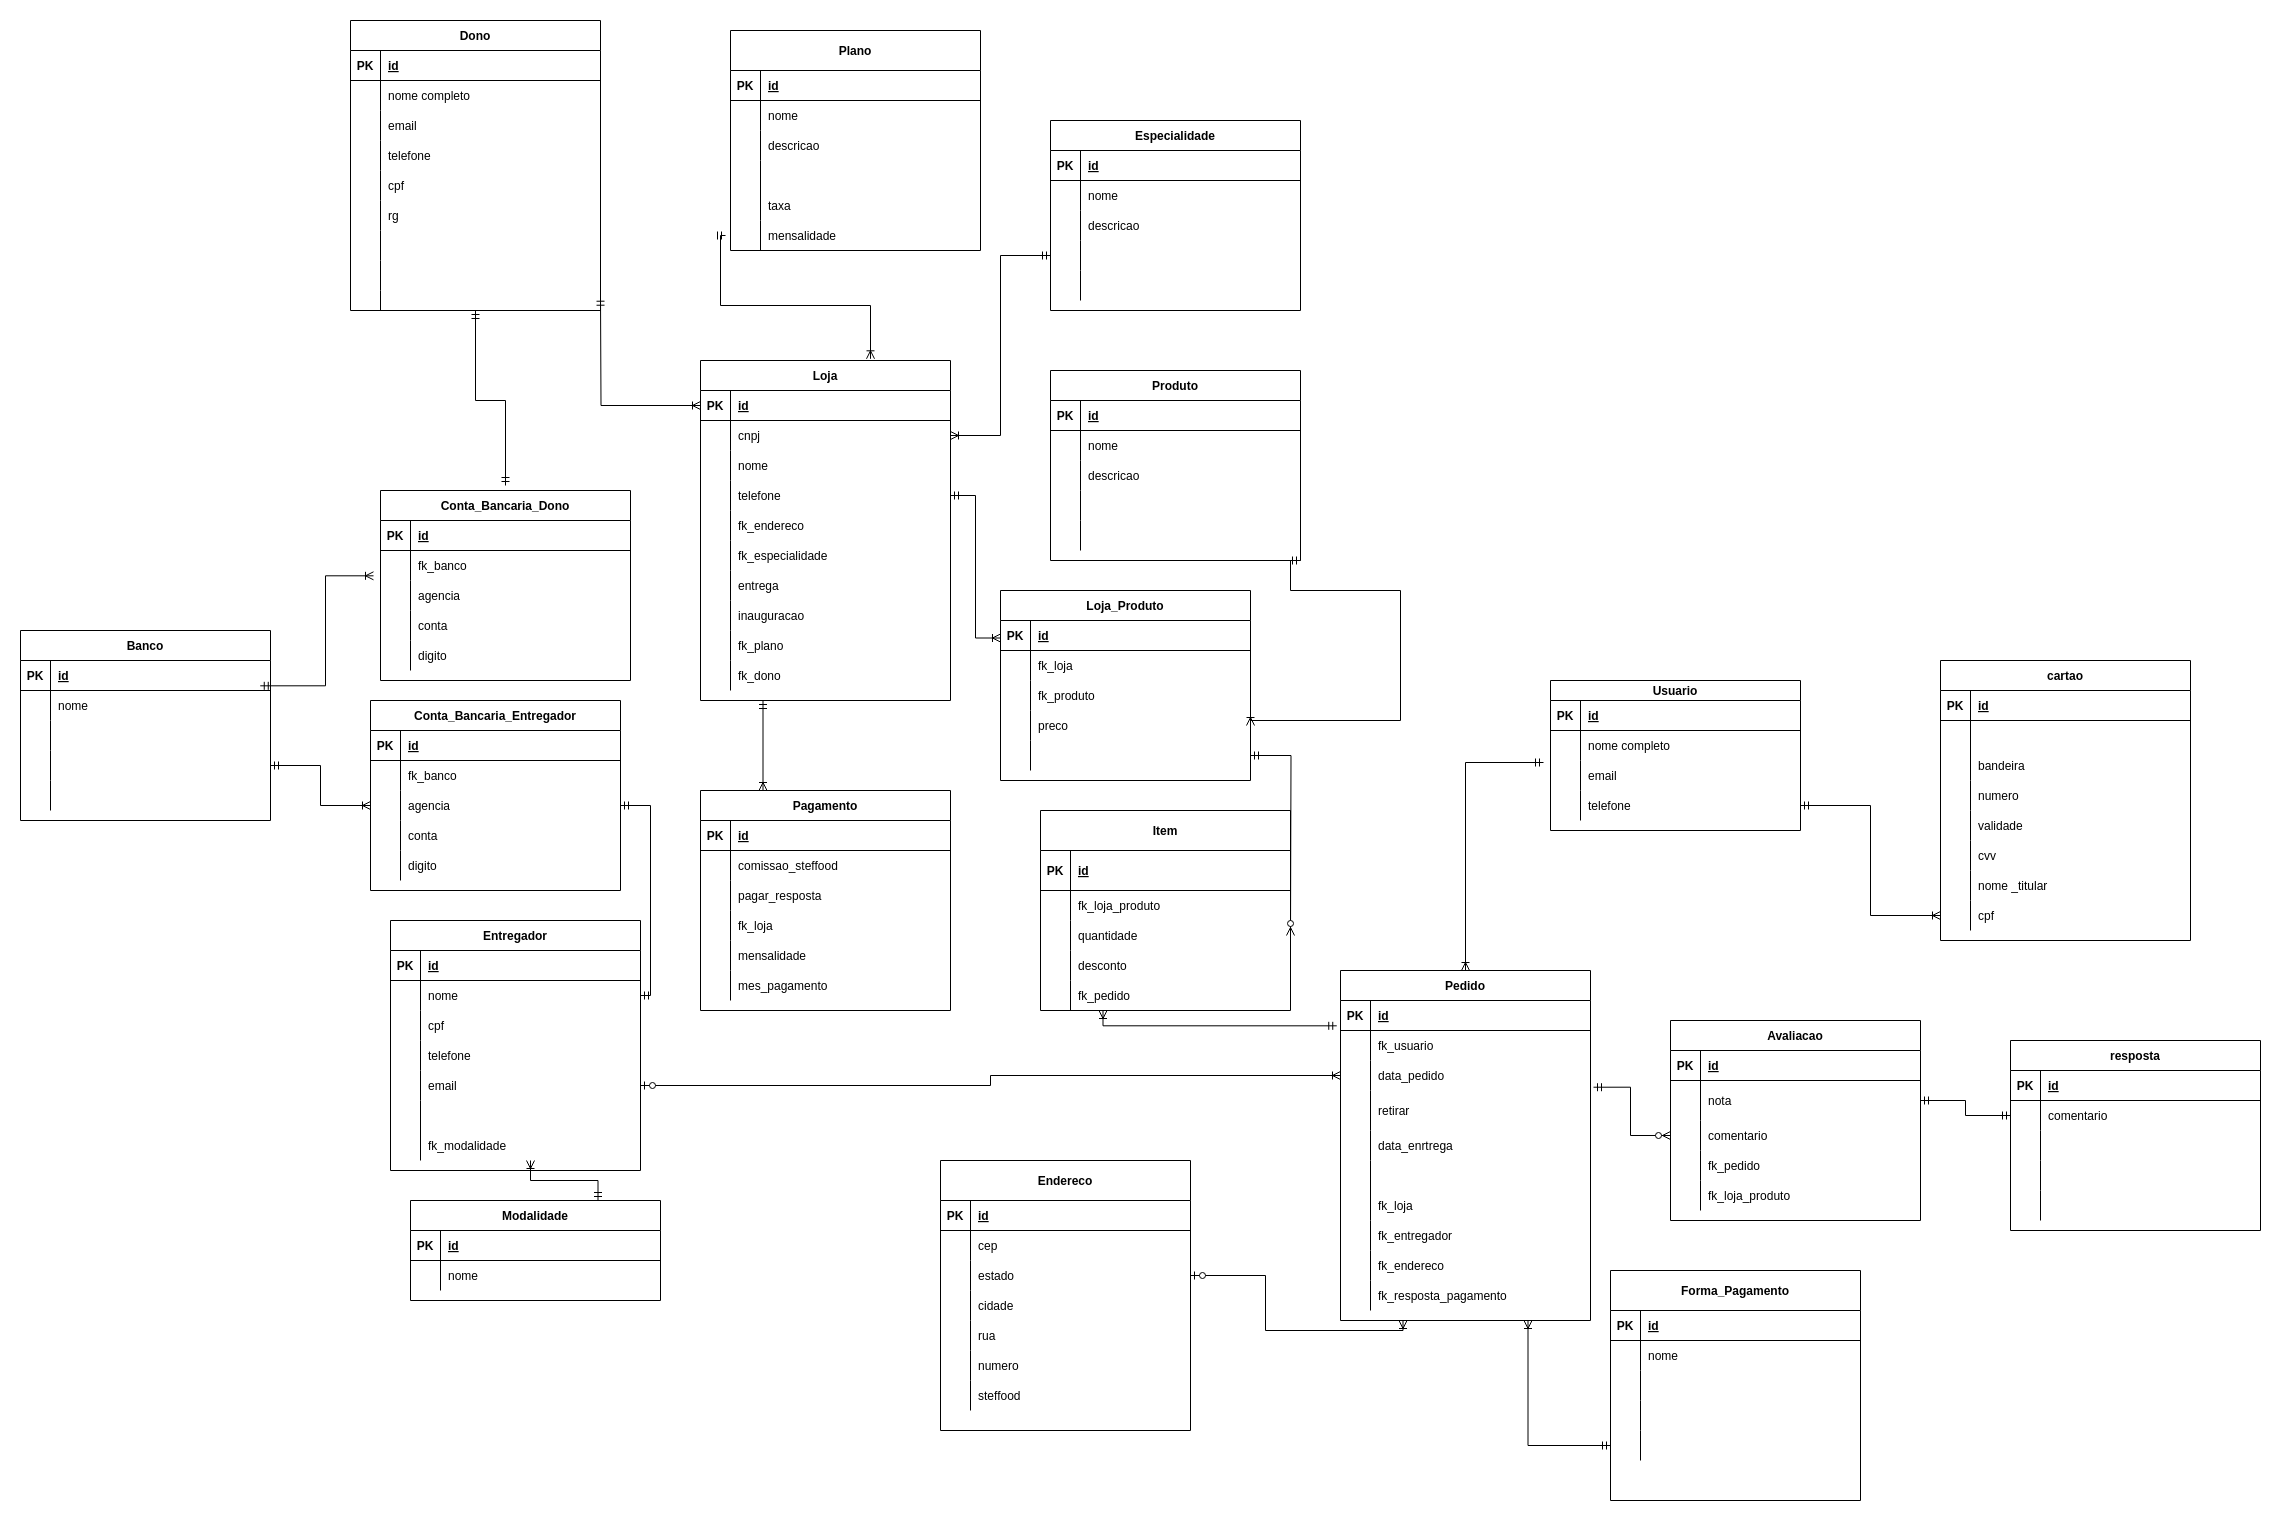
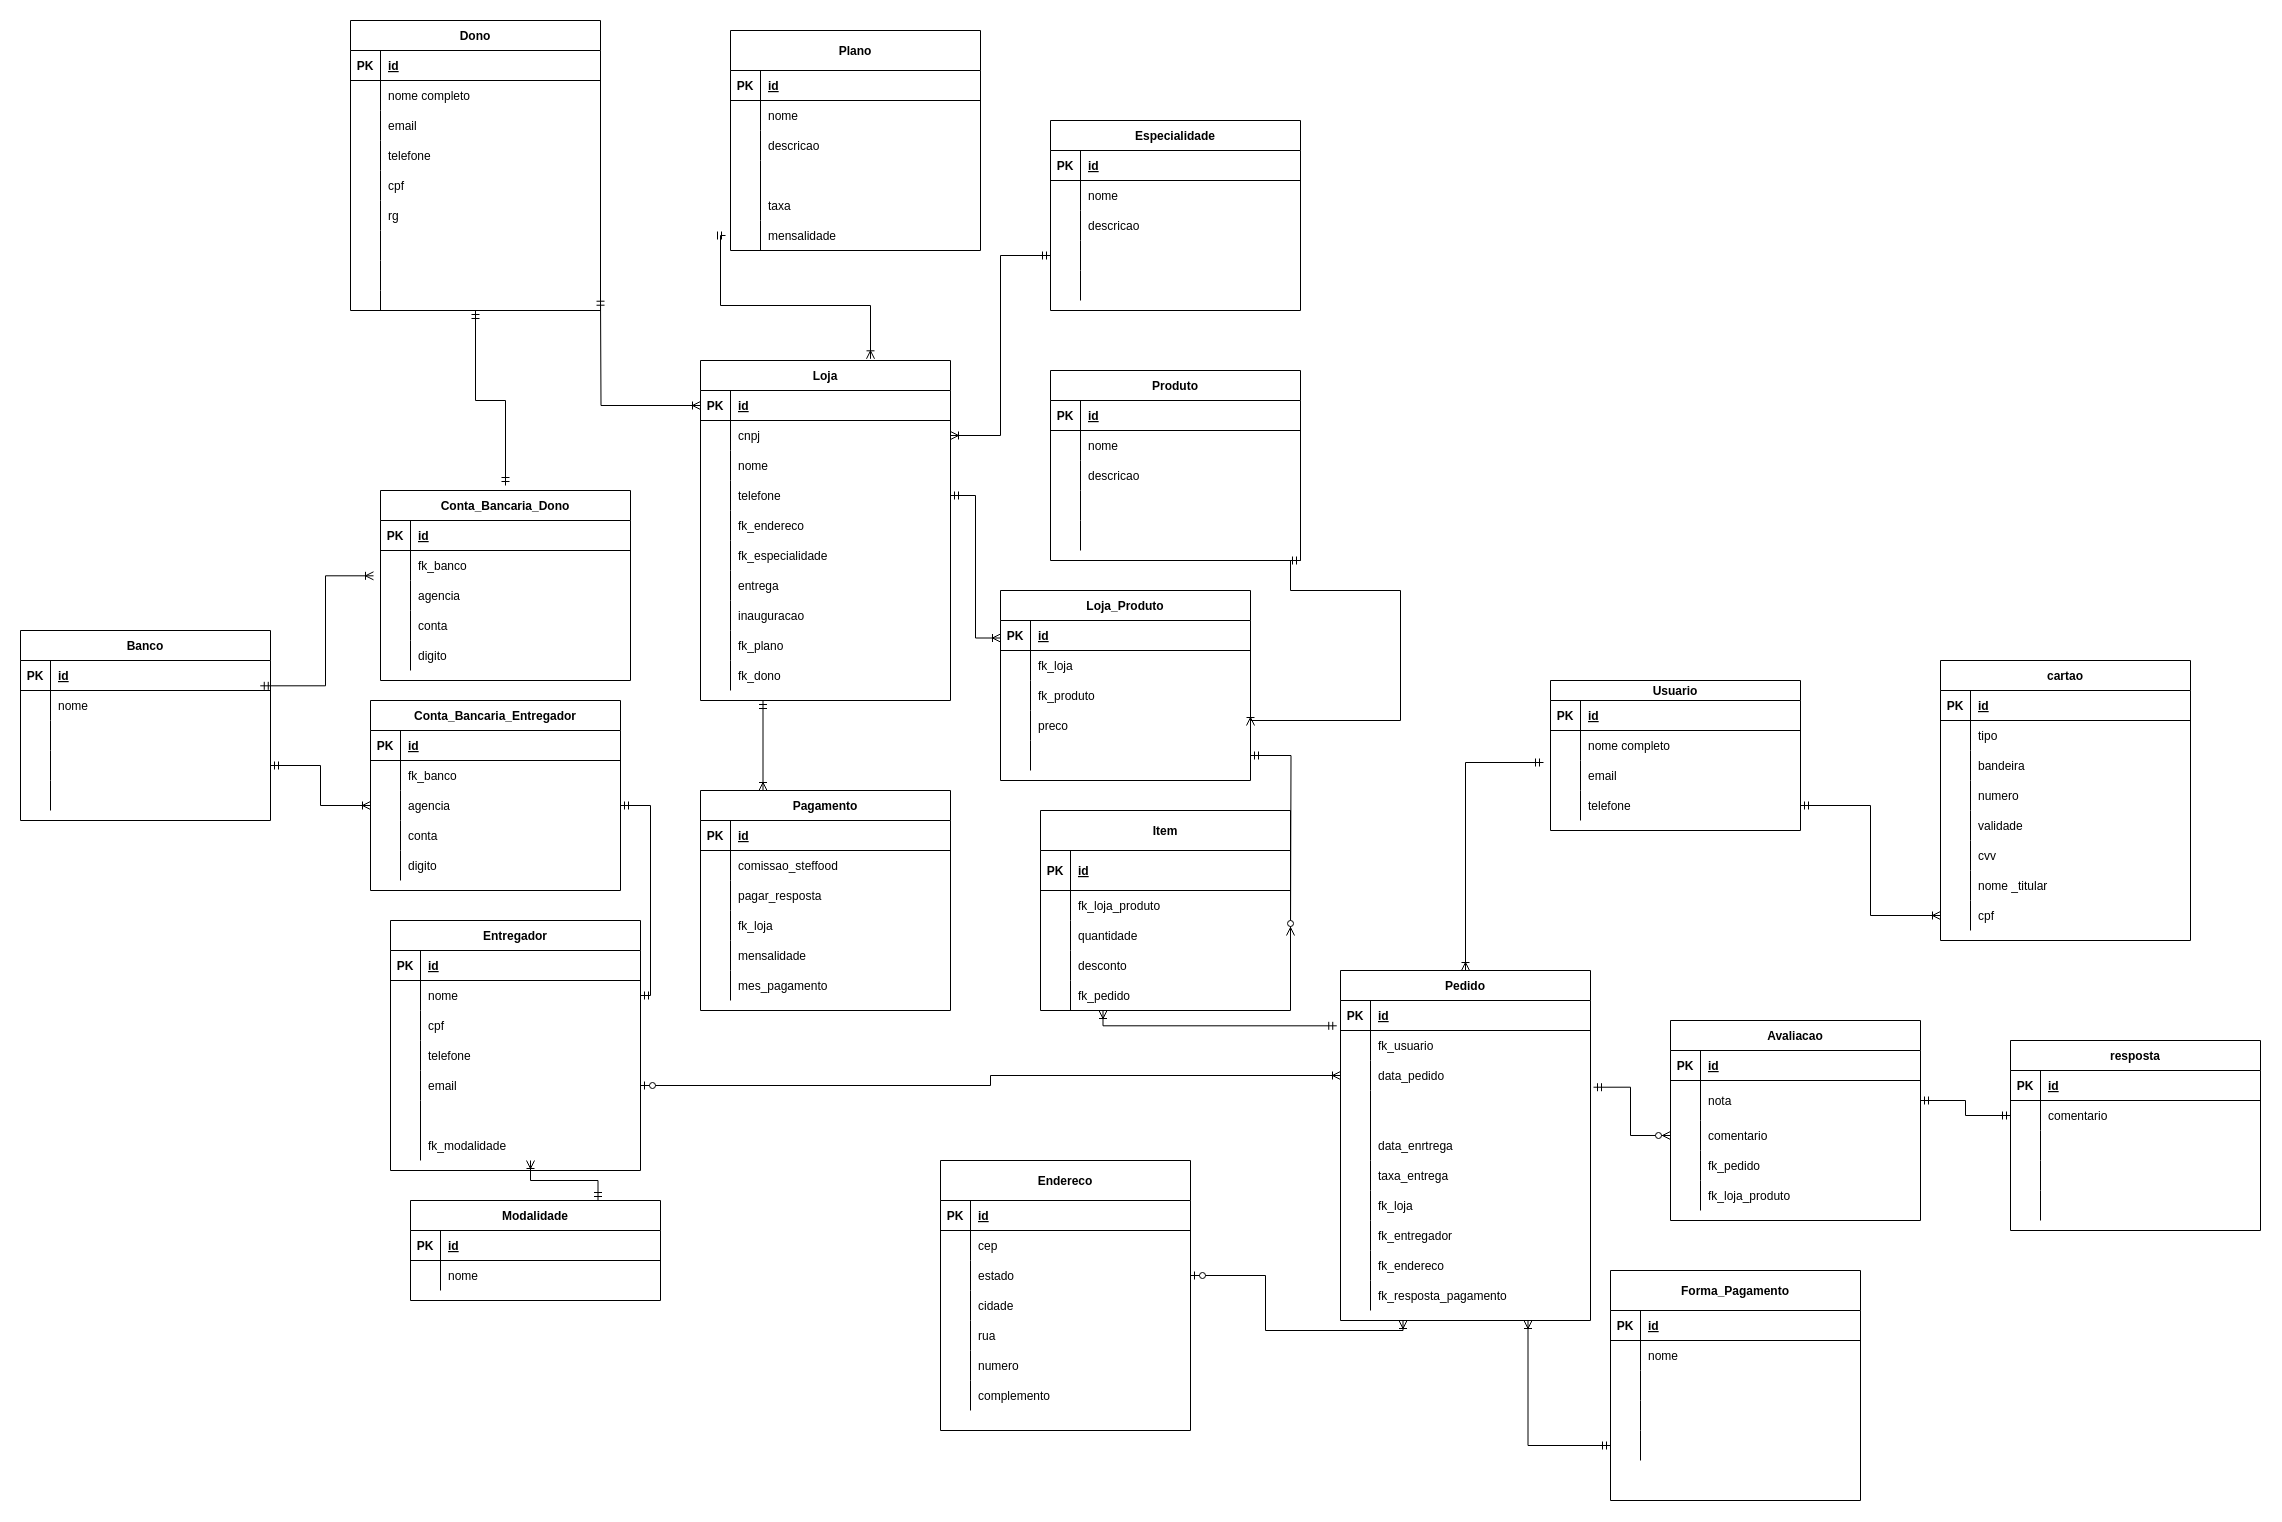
+ <mxCell id="268" value="tipo" style="shape=partialRectangle;overflow=hidden;connectable=0;fillColor=none;top=0;left=0;bottom=0;right=0;align=left;spacingLeft=6;" parent="266" vertex="1"><mxGeometry x="30" width="220" height="30" as="geometry"><mxRectangle width="220" height="30" as="alternateBounds" /></mxGeometry></mxCell>
- <mxCell id="183" value="retirar" style="shape=partialRectangle;overflow=hidden;connectable=0;fillColor=none;top=0;left=0;bottom=0;right=0;align=left;spacingLeft=6;" parent="181" vertex="1"><mxGeometry x="30" width="220" height="40" as="geometry"><mxRectangle width="220" height="40" as="alternateBounds" /></mxGeometry></mxCell>
+ <mxCell id="189" value="taxa_entrega" style="shape=partialRectangle;overflow=hidden;connectable=0;fillColor=none;top=0;left=0;bottom=0;right=0;align=left;spacingLeft=6;" parent="187" vertex="1"><mxGeometry x="30" width="220" height="30" as="geometry"><mxRectangle width="220" height="30" as="alternateBounds" /></mxGeometry></mxCell>
- <mxCell id="224" value="steffood" style="shape=partialRectangle;overflow=hidden;connectable=0;fillColor=none;top=0;left=0;bottom=0;right=0;align=left;spacingLeft=6;" parent="222" vertex="1"><mxGeometry x="30" width="220" height="30" as="geometry"><mxRectangle width="220" height="30" as="alternateBounds" /></mxGeometry></mxCell>
+ <mxCell id="224" value="complemento" style="shape=partialRectangle;overflow=hidden;connectable=0;fillColor=none;top=0;left=0;bottom=0;right=0;align=left;spacingLeft=6;" parent="222" vertex="1"><mxGeometry x="30" width="220" height="30" as="geometry"><mxRectangle width="220" height="30" as="alternateBounds" /></mxGeometry></mxCell>
